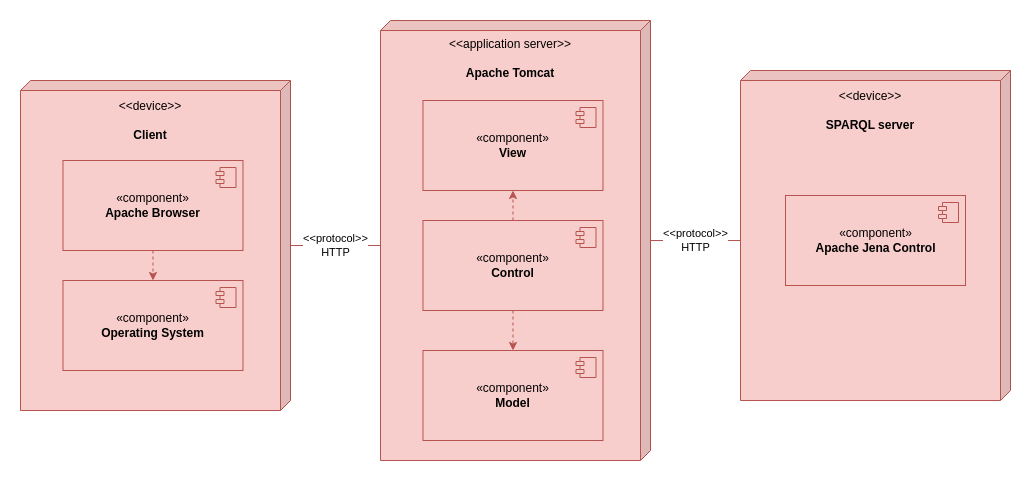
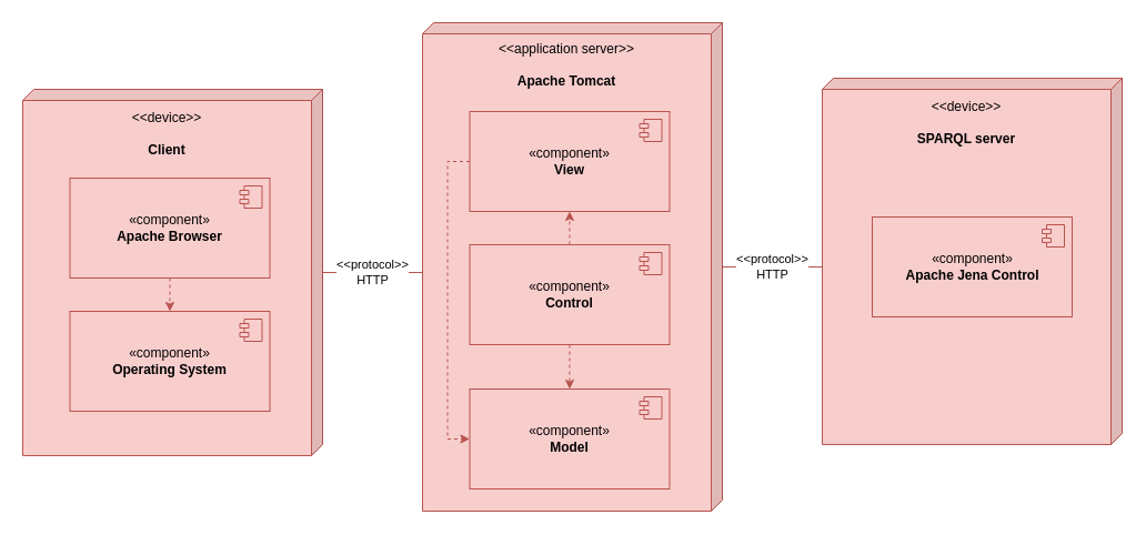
+ <mxCell id="11" style="edgeStyle=orthogonalEdgeStyle;rounded=0;orthogonalLoop=1;jettySize=auto;html=1;exitX=0;exitY=0.5;exitDx=0;exitDy=0;entryX=0;entryY=0.5;entryDx=0;entryDy=0;dashed=1;fillColor=#f8cecc;strokeColor=#b85450;" edge="1" parent="1" source="12" target="18"><mxGeometry relative="1" as="geometry" /></mxCell>
